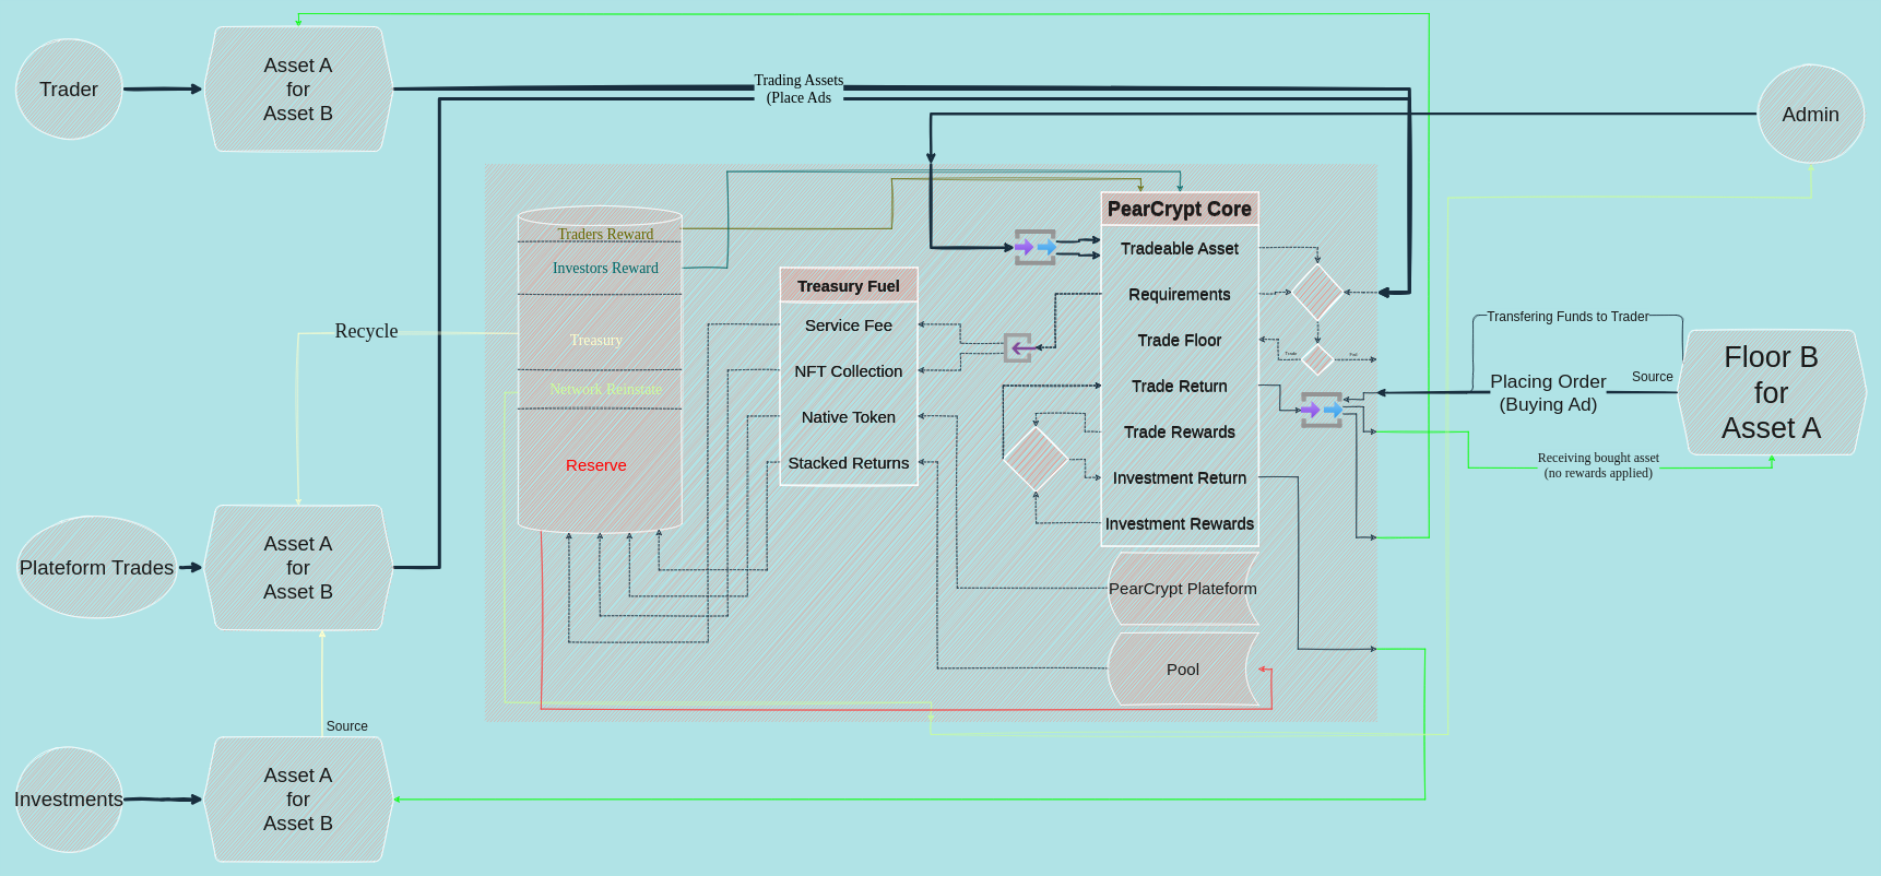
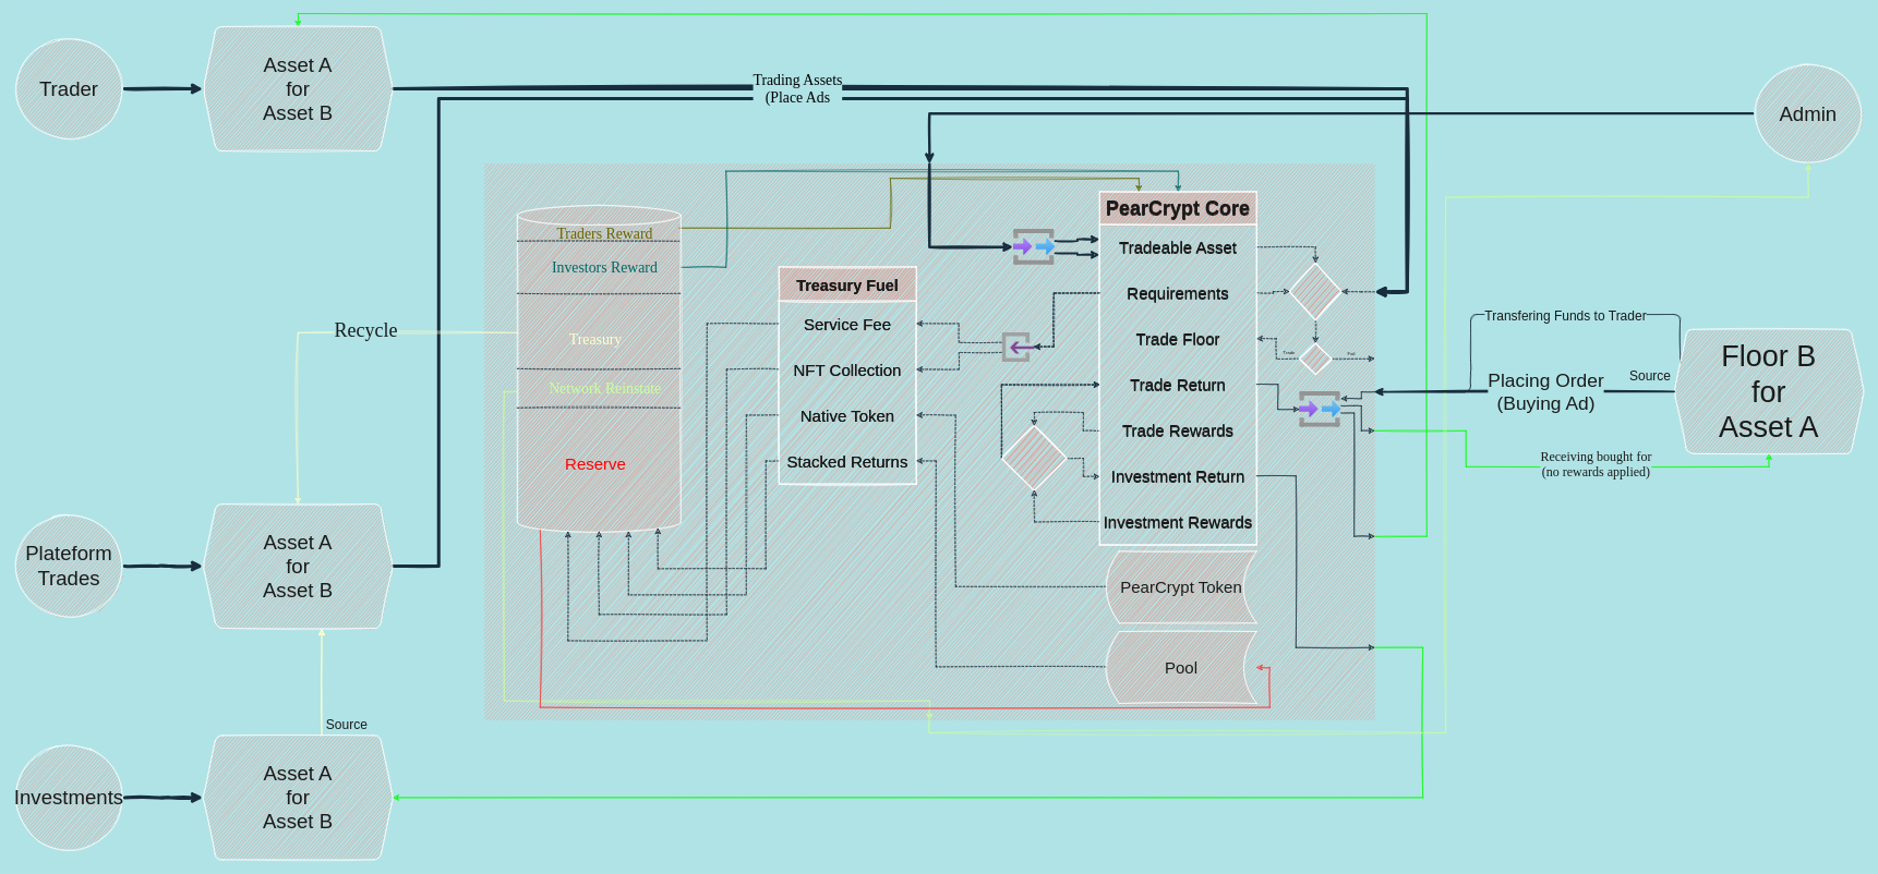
- <mxCell id="104" value="Receiving bought asset&lt;br&gt;(no rewards applied)" style="text;html=1;strokeColor=none;fillColor=none;align=center;verticalAlign=middle;whiteSpace=wrap;rounded=0;hachureGap=4;jiggle=2;fontFamily=Architects Daughter;fontSource=https%3A%2F%2Ffonts.googleapis.com%2Fcss%3Ffamily%3DArchitects%2BDaughter;fontSize=20;fontColor=#1A1A1A;labelBackgroundColor=#B0E3E6;sketch=1;" vertex="1" parent="1"><mxGeometry x="2339" y="693" width="200" height="30" as="geometry" /></mxCell>
+ <mxCell id="104" value="Receiving bought for&lt;br&gt;(no rewards applied)" style="text;html=1;strokeColor=none;fillColor=none;align=center;verticalAlign=middle;whiteSpace=wrap;rounded=0;hachureGap=4;jiggle=2;fontFamily=Architects Daughter;fontSource=https%3A%2F%2Ffonts.googleapis.com%2Fcss%3Ffamily%3DArchitects%2BDaughter;fontSize=20;fontColor=#1A1A1A;labelBackgroundColor=#B0E3E6;sketch=1;" vertex="1" parent="1"><mxGeometry x="2339" y="693" width="200" height="30" as="geometry" /></mxCell>
- <mxCell id="20" value="Plateform Trades" style="ellipse;whiteSpace=wrap;html=1;fontSize=31;fillColor=#F08E81;gradientDirection=radial;strokeColor=#FFFFFF;fontColor=#1A1A1A;rounded=1;sketch=1;" vertex="1" parent="1"><mxGeometry x="20" y="787.75" width="255" height="154.5" as="geometry" /></mxCell>
+ <mxCell id="20" value="Plateform Trades" style="ellipse;whiteSpace=wrap;html=1;fontSize=31;fillColor=#F08E81;gradientDirection=radial;strokeColor=#FFFFFF;fontColor=#1A1A1A;rounded=1;sketch=1;" vertex="1" parent="1"><mxGeometry x="20" y="787.75" width="170" height="154.5" as="geometry" /></mxCell>
- <mxCell id="63" value="PearCrypt Plateform" style="shape=dataStorage;whiteSpace=wrap;html=1;fixedSize=1;fontSize=25;fontColor=#1A1A1A;fillColor=#F08E81;strokeColor=#FFFFFF;sketch=1;" vertex="1" parent="1"><mxGeometry x="1690" y="842.25" width="230" height="110" as="geometry" /></mxCell>
+ <mxCell id="63" value="PearCrypt Token" style="shape=dataStorage;whiteSpace=wrap;html=1;fixedSize=1;fontSize=25;fontColor=#1A1A1A;fillColor=#F08E81;strokeColor=#FFFFFF;sketch=1;" vertex="1" parent="1"><mxGeometry x="1690" y="842.25" width="230" height="110" as="geometry" /></mxCell>
